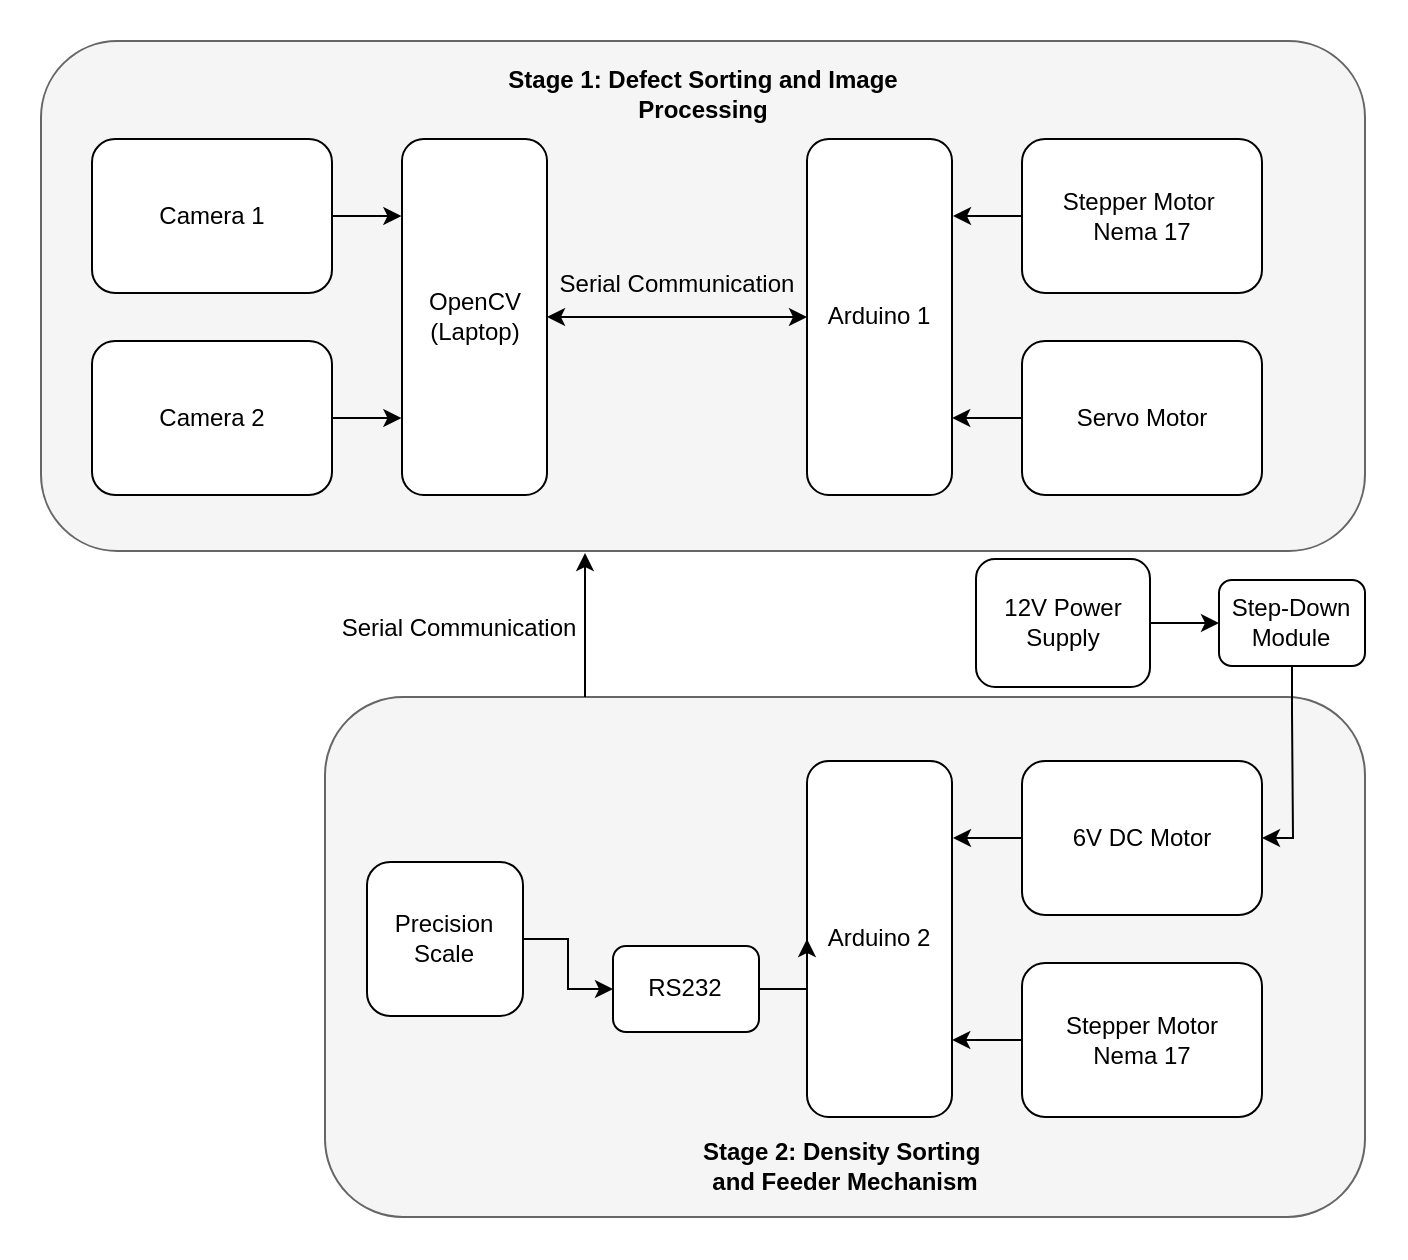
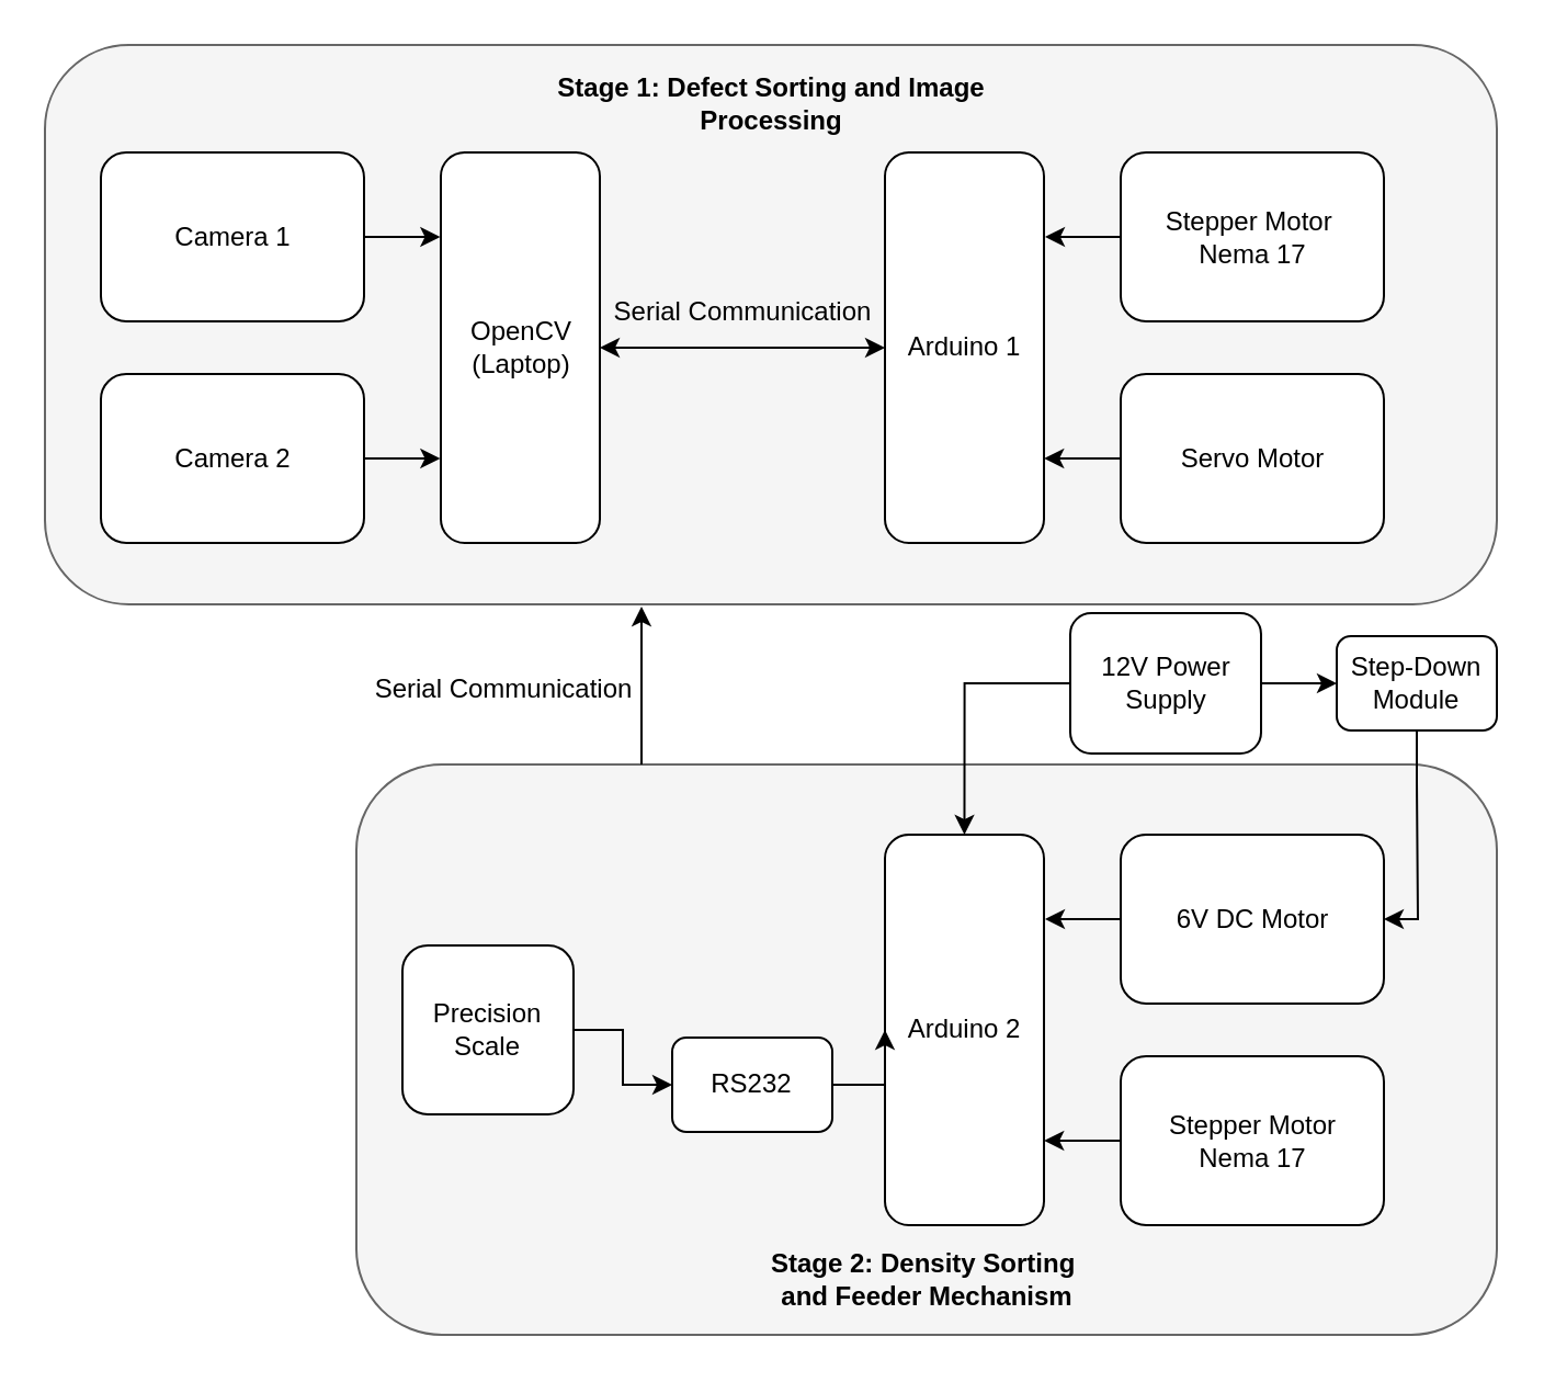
+ <mxCell id="14" style="edgeStyle=orthogonalEdgeStyle;rounded=0;orthogonalLoop=1;jettySize=auto;html=1;exitX=0;exitY=0.5;exitDx=0;exitDy=0;entryX=0.5;entryY=0;entryDx=0;entryDy=0;" edge="1" parent="1" source="16" target="20"><mxGeometry relative="1" as="geometry" /></mxCell>
